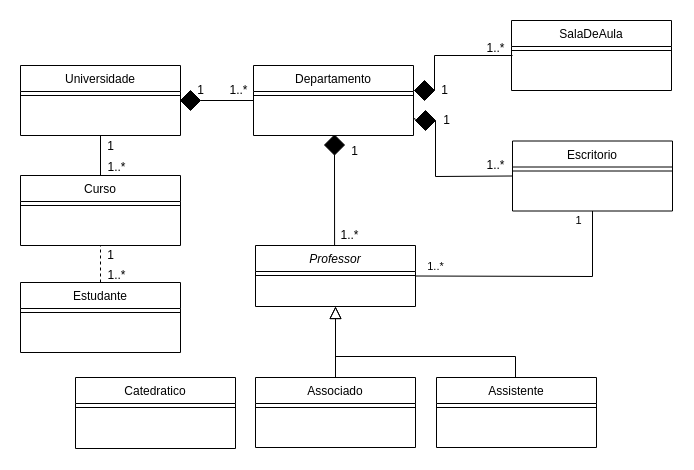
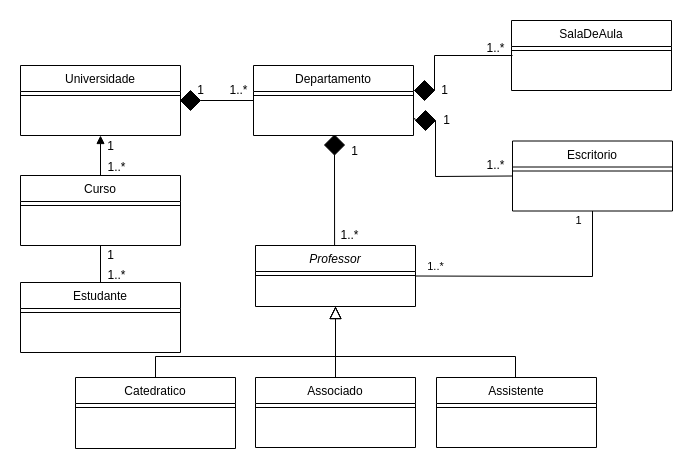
- <mxCell id="40" value="" style="endArrow=none;html=1;rounded=0;entryX=0.5;entryY=1;entryDx=0;entryDy=0;exitX=0.5;exitY=0;exitDx=0;exitDy=0;" edge="1" parent="1" source="15" target="23"><mxGeometry width="50" height="50" relative="1" as="geometry"><mxPoint x="480" y="176" as="sourcePoint" /><mxPoint x="530" y="126" as="targetPoint" /></mxGeometry></mxCell>
+ <mxCell id="40" value="" style="endArrow=block;html=1;rounded=0;entryX=0.5;entryY=1;entryDx=0;entryDy=0;exitX=0.5;exitY=0;exitDx=0;exitDy=0;" edge="1" parent="1" source="15" target="23"><mxGeometry width="50" height="50" relative="1" as="geometry"><mxPoint x="480" y="176" as="sourcePoint" /><mxPoint x="530" y="126" as="targetPoint" /></mxGeometry></mxCell>
- <mxCell id="43" value="" style="endArrow=none;html=1;rounded=0;exitX=0.5;exitY=0;exitDx=0;exitDy=0;entryX=0.5;entryY=1;entryDx=0;entryDy=0;dashed=1;" edge="1" parent="1" source="13" target="15"><mxGeometry width="50" height="50" relative="1" as="geometry"><mxPoint x="480" y="176" as="sourcePoint" /><mxPoint x="530" y="126" as="targetPoint" /></mxGeometry></mxCell>
+ <mxCell id="43" value="" style="endArrow=none;html=1;rounded=0;exitX=0.5;exitY=0;exitDx=0;exitDy=0;entryX=0.5;entryY=1;entryDx=0;entryDy=0;" edge="1" parent="1" source="13" target="15"><mxGeometry width="50" height="50" relative="1" as="geometry"><mxPoint x="480" y="176" as="sourcePoint" /><mxPoint x="530" y="126" as="targetPoint" /></mxGeometry></mxCell>
+ <mxCell id="6" value="" style="endArrow=block;endSize=10;endFill=0;shadow=0;strokeWidth=1;rounded=0;edgeStyle=elbowEdgeStyle;elbow=vertical;exitX=0.5;exitY=0;exitDx=0;exitDy=0;" parent="1" source="4" target="2" edge="1"><mxGeometry width="160" relative="1" as="geometry"><mxPoint x="153" y="406" as="sourcePoint" /><mxPoint x="245" y="328" as="targetPoint" /><Array as="points"><mxPoint x="253" y="356" /></Array></mxGeometry></mxCell>
